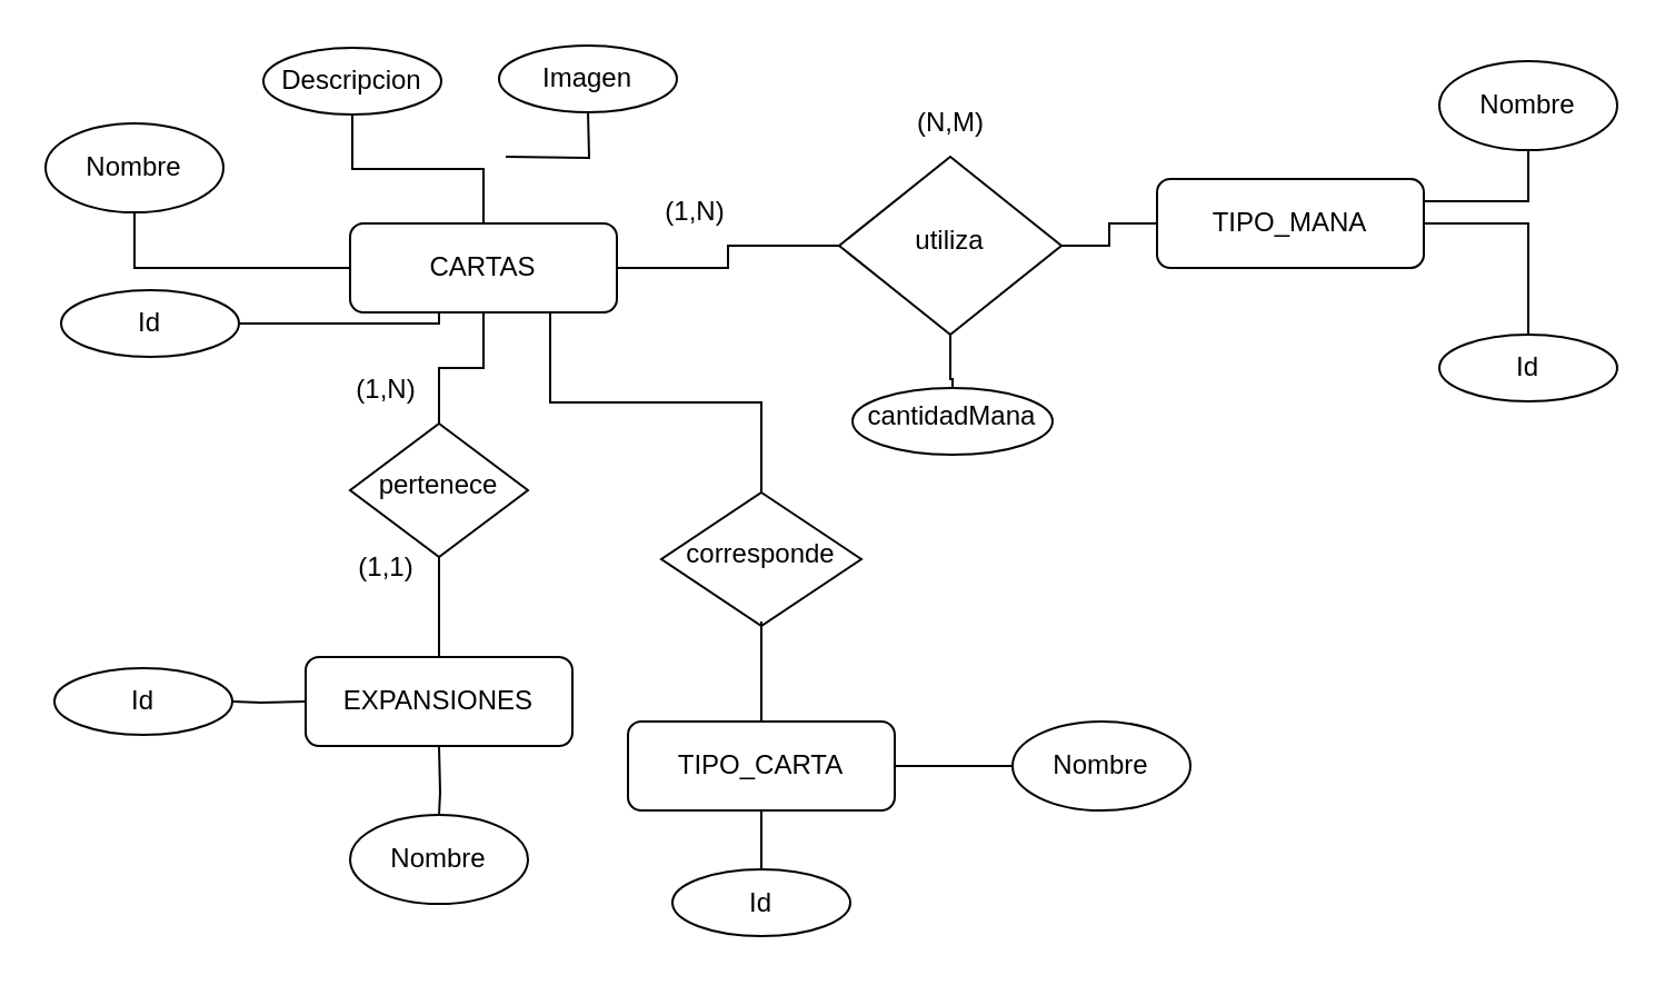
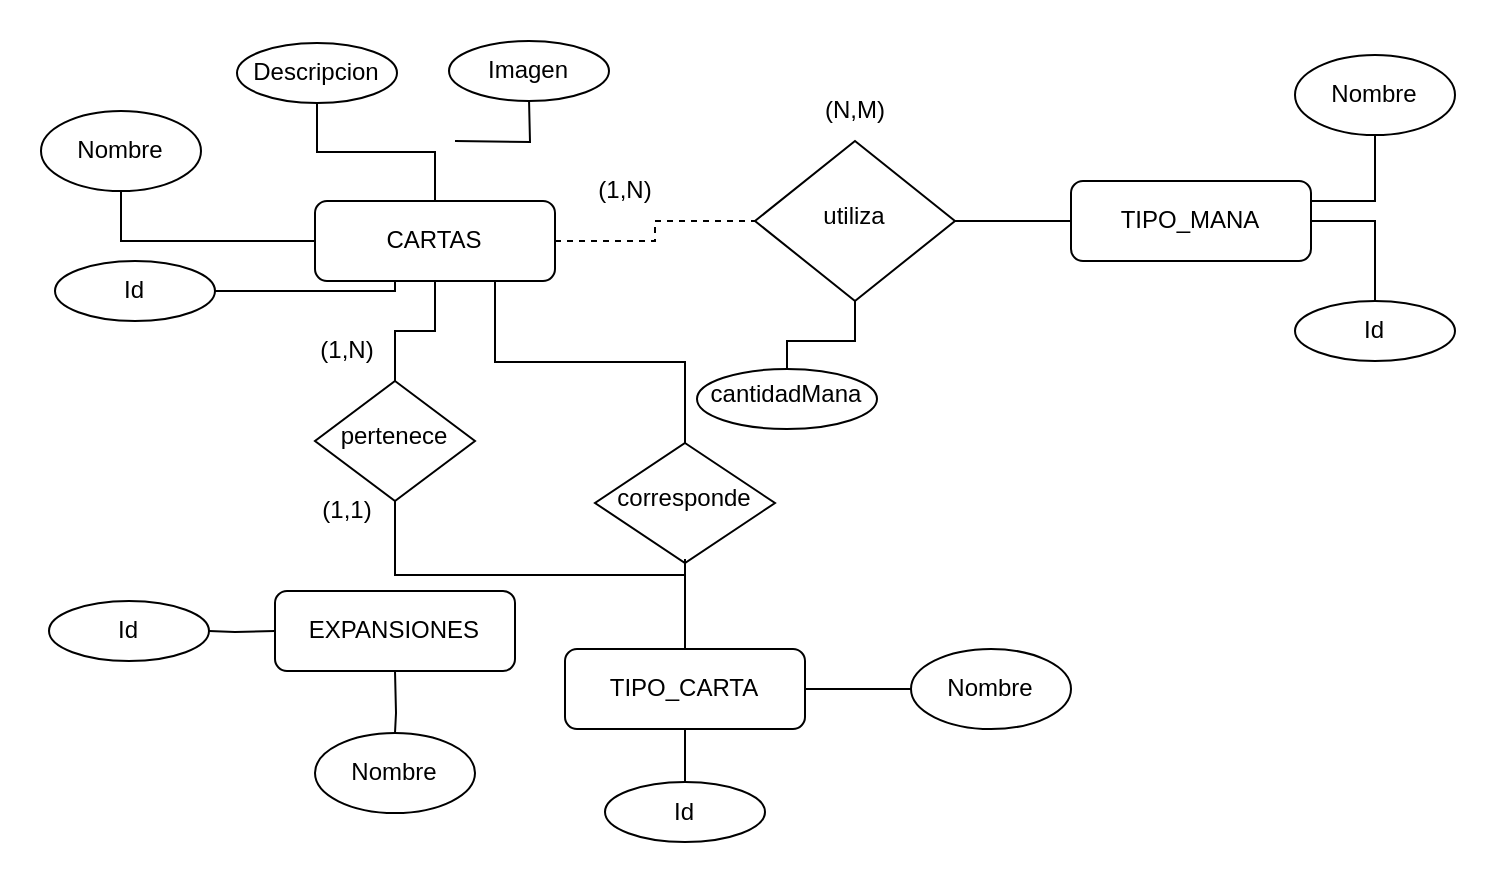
- <mxCell id="10" value="TIPO_MANA" style="rounded=1;whiteSpace=wrap;html=1;fontSize=12;glass=0;strokeWidth=1;shadow=0;" vertex="1" parent="1"><mxGeometry x="520" y="80" width="120" height="40" as="geometry" /></mxCell>
+ <mxCell id="10" value="TIPO_MANA" style="rounded=1;whiteSpace=wrap;html=1;fontSize=12;glass=0;strokeWidth=1;shadow=0;" vertex="1" parent="1"><mxGeometry x="535" y="90" width="120" height="40" as="geometry" /></mxCell>
- <mxCell id="2" value="" style="rounded=0;html=1;jettySize=auto;orthogonalLoop=1;fontSize=11;endArrow=none;endFill=0;endSize=8;strokeWidth=1;shadow=0;labelBackgroundColor=none;edgeStyle=orthogonalEdgeStyle;strokeColor=default;" edge="1" parent="1" source="6" target="9"><mxGeometry relative="1" as="geometry" /></mxCell>
+ <mxCell id="2" value="" style="rounded=0;html=1;jettySize=auto;orthogonalLoop=1;fontSize=11;endArrow=none;endFill=0;endSize=8;strokeWidth=1;shadow=0;labelBackgroundColor=none;edgeStyle=orthogonalEdgeStyle;strokeColor=default;dashed=1;" edge="1" parent="1" source="6" target="9"><mxGeometry relative="1" as="geometry" /></mxCell>
- <mxCell id="12" value="cantidadMana" style="ellipse;whiteSpace=wrap;html=1;shadow=0;strokeWidth=1;spacing=6;spacingTop=-4;" vertex="1" parent="1"><mxGeometry x="383" y="174" width="90" height="30" as="geometry" /></mxCell>
+ <mxCell id="12" value="cantidadMana" style="ellipse;whiteSpace=wrap;html=1;shadow=0;strokeWidth=1;spacing=6;spacingTop=-4;" vertex="1" parent="1"><mxGeometry x="348" y="184" width="90" height="30" as="geometry" /></mxCell>
- <mxCell id="21" value="" style="edgeStyle=orthogonalEdgeStyle;rounded=0;orthogonalLoop=1;jettySize=auto;html=1;exitX=0.5;exitY=1;exitDx=0;exitDy=0;strokeColor=default;endArrow=none;endFill=0;" edge="1" parent="1" source="22" target="11"><mxGeometry relative="1" as="geometry"><mxPoint x="226" y="225" as="sourcePoint" /></mxGeometry></mxCell>
+ <mxCell id="21" value="" style="edgeStyle=orthogonalEdgeStyle;rounded=0;orthogonalLoop=1;jettySize=auto;html=1;exitX=0.5;exitY=1;exitDx=0;exitDy=0;strokeColor=default;endArrow=none;endFill=0;" edge="1" parent="1" source="22" target="34"><mxGeometry relative="1" as="geometry"><mxPoint x="226" y="225" as="sourcePoint" /></mxGeometry></mxCell>
